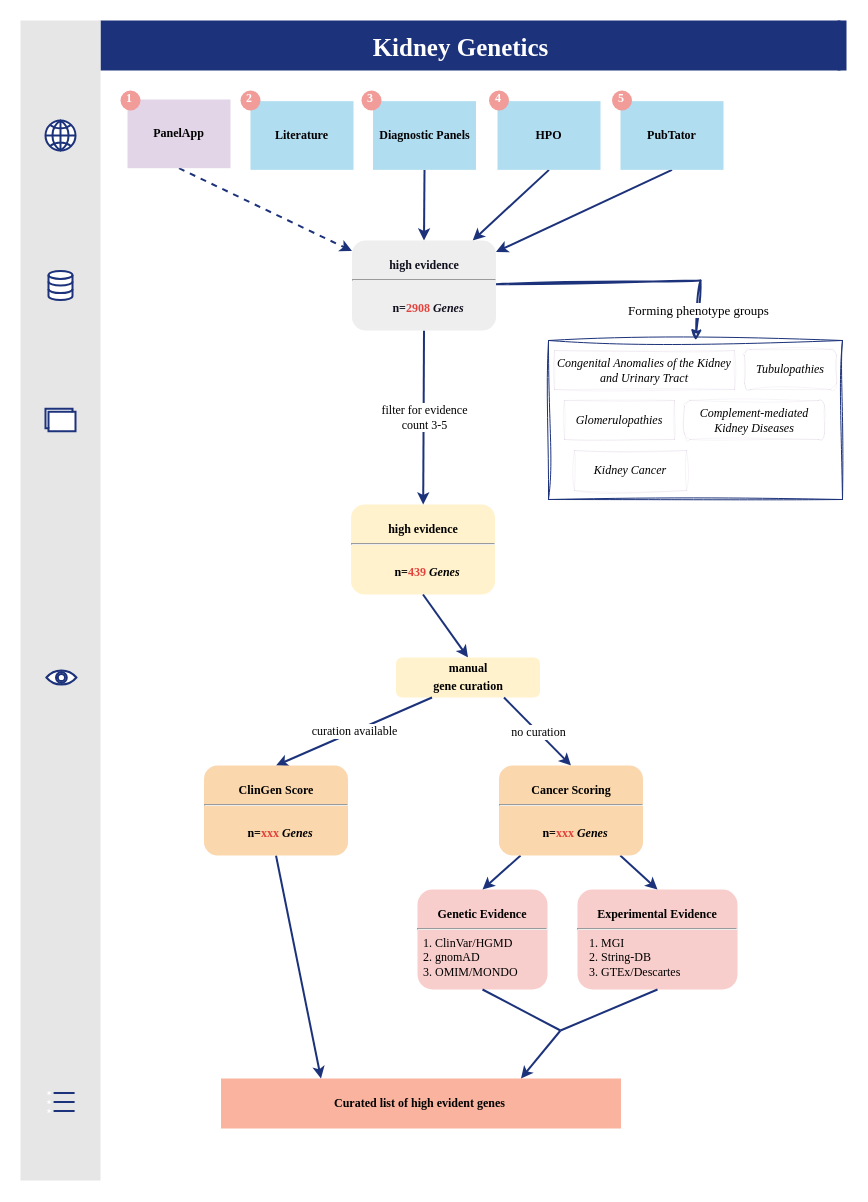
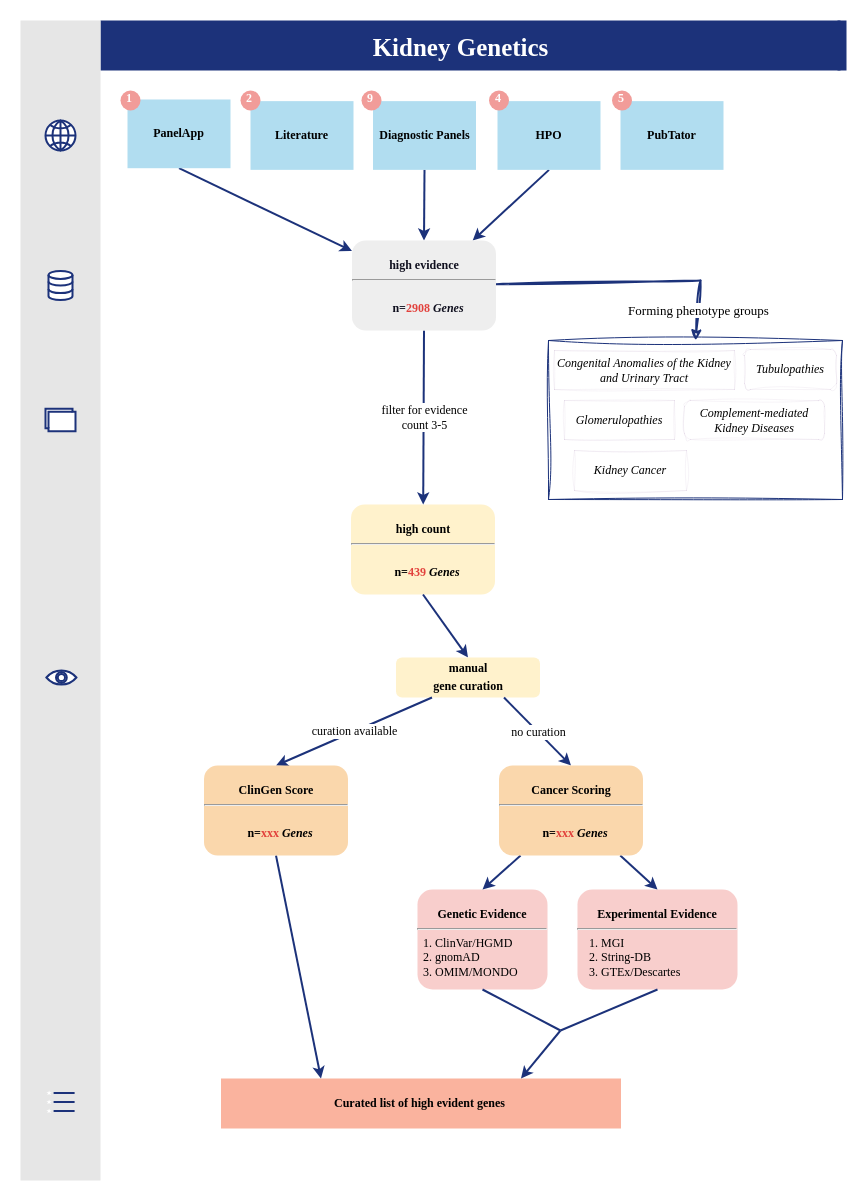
- <mxCell id="46" value="3" style="ellipse;whiteSpace=wrap;html=1;aspect=fixed;strokeWidth=2;fontFamily=Verdana;spacingBottom=4;spacingRight=2;strokeColor=none;fillColor=#F19C99;fontStyle=1;fontColor=#FFFFFF;align=center;verticalAlign=middle;" parent="1" vertex="1"><mxGeometry x="361" y="90" width="20" height="20" as="geometry" /></mxCell>
+ <mxCell id="46" value="9" style="ellipse;whiteSpace=wrap;html=1;aspect=fixed;strokeWidth=2;fontFamily=Verdana;spacingBottom=4;spacingRight=2;strokeColor=none;fillColor=#F19C99;fontStyle=1;fontColor=#FFFFFF;align=center;verticalAlign=middle;" parent="1" vertex="1"><mxGeometry x="361" y="90" width="20" height="20" as="geometry" /></mxCell>
- <mxCell id="41" value="PanelApp" style="whiteSpace=wrap;align=center;verticalAlign=middle;fontStyle=1;strokeWidth=0;fillColor=#e1d5e7;strokeColor=none;flipV=1;aspect=fixed;fontFamily=Verdana;" parent="1" vertex="1"><mxGeometry x="127" y="99" width="103" height="68.71" as="geometry" /></mxCell>
+ <mxCell id="41" value="PanelApp" style="whiteSpace=wrap;align=center;verticalAlign=middle;fontStyle=1;strokeWidth=0;fillColor=#b1ddf0;strokeColor=none;flipV=1;aspect=fixed;fontFamily=Verdana;" parent="1" vertex="1"><mxGeometry x="127" y="99" width="103" height="68.71" as="geometry" /></mxCell>
- <mxCell id="5" value="" style="edgeStyle=none;noEdgeStyle=1;strokeColor=#1C327A;strokeWidth=2;fontFamily=Verdana;fillColor=#76608a;exitX=0.5;exitY=1;exitDx=0;exitDy=0;dashed=1;" parent="1" source="41" target="55" edge="1"><mxGeometry width="100" height="100" relative="1" as="geometry"><mxPoint x="337" y="178" as="sourcePoint" /><mxPoint x="351.5" y="250.531" as="targetPoint" /></mxGeometry></mxCell>
+ <mxCell id="5" value="" style="edgeStyle=none;noEdgeStyle=1;strokeColor=#1C327A;strokeWidth=2;fontFamily=Verdana;fillColor=#76608a;exitX=0.5;exitY=1;exitDx=0;exitDy=0;" parent="1" source="41" target="55" edge="1"><mxGeometry width="100" height="100" relative="1" as="geometry"><mxPoint x="337" y="178" as="sourcePoint" /><mxPoint x="351.5" y="250.531" as="targetPoint" /></mxGeometry></mxCell>
- <mxCell id="7" value="" style="edgeStyle=none;noEdgeStyle=1;strokeColor=#1C327A;strokeWidth=2;fontFamily=Verdana;fillColor=#76608a;exitX=0.5;exitY=1;exitDx=0;exitDy=0;" parent="1" source="40" target="55" edge="1"><mxGeometry width="100" height="100" relative="1" as="geometry"><mxPoint x="632" y="178" as="sourcePoint" /><mxPoint x="495.5" y="251.427" as="targetPoint" /></mxGeometry></mxCell>
- <mxCell id="8" value="&lt;p style=&quot;margin: 4px 0px 0px; text-align: center;&quot;&gt;&lt;strong style=&quot;&quot;&gt;&lt;br&gt;high evidence&lt;/strong&gt;&lt;/p&gt;&lt;hr&gt;&lt;p style=&quot;margin: 0px; margin-left: 8px;&quot;&gt;&lt;br&gt;n=&lt;font color=&quot;#e2413c&quot;&gt;439&amp;nbsp;&lt;/font&gt;&lt;i&gt;Genes&lt;/i&gt;&lt;/p&gt;" style="verticalAlign=middle;align=center;overflow=fill;fontSize=12;fontFamily=Verdana;html=1;rounded=1;fontStyle=1;strokeWidth=3;fillColor=#fff2cc;strokeColor=none;" parent="1" vertex="1"><mxGeometry x="350.5" y="504" width="144" height="90" as="geometry" /></mxCell>
+ <mxCell id="8" value="&lt;p style=&quot;margin: 4px 0px 0px; text-align: center;&quot;&gt;&lt;strong style=&quot;&quot;&gt;&lt;br&gt;high count&lt;/strong&gt;&lt;/p&gt;&lt;hr&gt;&lt;p style=&quot;margin: 0px; margin-left: 8px;&quot;&gt;&lt;br&gt;n=&lt;font color=&quot;#e2413c&quot;&gt;439&amp;nbsp;&lt;/font&gt;&lt;i&gt;Genes&lt;/i&gt;&lt;/p&gt;" style="verticalAlign=middle;align=center;overflow=fill;fontSize=12;fontFamily=Verdana;html=1;rounded=1;fontStyle=1;strokeWidth=3;fillColor=#fff2cc;strokeColor=none;" parent="1" vertex="1"><mxGeometry x="350.5" y="504" width="144" height="90" as="geometry" /></mxCell>
